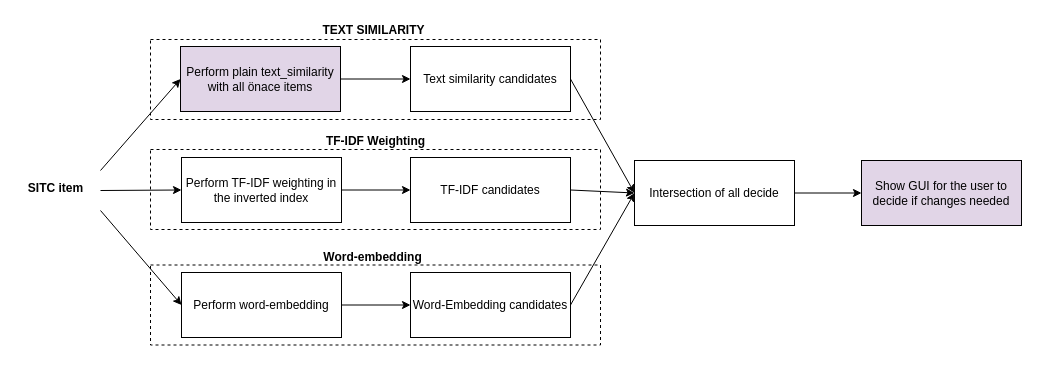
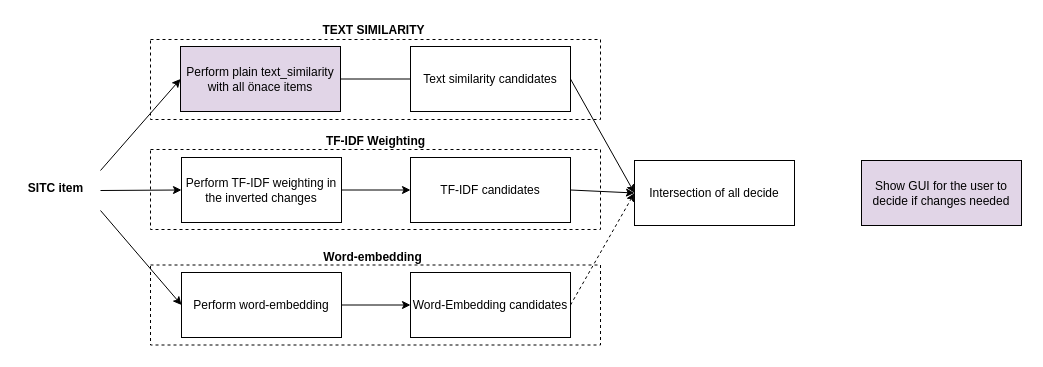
- <mxCell id="5" value="" style="edgeStyle=orthogonalEdgeStyle;rounded=0;orthogonalLoop=1;jettySize=auto;html=1;" edge="1" parent="1" source="6" target="18"><mxGeometry relative="1" as="geometry" /></mxCell>
+ <mxCell id="5" value="" style="edgeStyle=orthogonalEdgeStyle;rounded=0;orthogonalLoop=1;jettySize=auto;html=1;endArrow=none;" edge="1" parent="1" source="6" target="18"><mxGeometry relative="1" as="geometry" /></mxCell>
- <mxCell id="11" value="Perform TF-IDF weighting in the inverted index" style="rounded=0;whiteSpace=wrap;html=1;" vertex="1" parent="1"><mxGeometry x="181" y="157" width="160" height="65" as="geometry" /></mxCell>
+ <mxCell id="11" value="Perform TF-IDF weighting in the inverted changes" style="rounded=0;whiteSpace=wrap;html=1;" vertex="1" parent="1"><mxGeometry x="181" y="157" width="160" height="65" as="geometry" /></mxCell>
- <mxCell id="21" value="" style="edgeStyle=orthogonalEdgeStyle;rounded=0;orthogonalLoop=1;jettySize=auto;html=1;" edge="1" parent="1" source="22" target="23"><mxGeometry relative="1" as="geometry" /></mxCell>
- <mxCell id="25" value="" style="endArrow=classic;html=1;exitX=1;exitY=0.5;exitDx=0;exitDy=0;entryX=0;entryY=0.5;entryDx=0;entryDy=0;" edge="1" parent="1" source="20" target="22"><mxGeometry width="50" height="50" relative="1" as="geometry"><mxPoint x="720" y="220" as="sourcePoint" /><mxPoint x="770" y="170" as="targetPoint" /></mxGeometry></mxCell>
+ <mxCell id="25" value="" style="endArrow=classic;html=1;exitX=1;exitY=0.5;exitDx=0;exitDy=0;entryX=0;entryY=0.5;entryDx=0;entryDy=0;dashed=1;" edge="1" parent="1" source="20" target="22"><mxGeometry width="50" height="50" relative="1" as="geometry"><mxPoint x="720" y="220" as="sourcePoint" /><mxPoint x="770" y="170" as="targetPoint" /></mxGeometry></mxCell>
